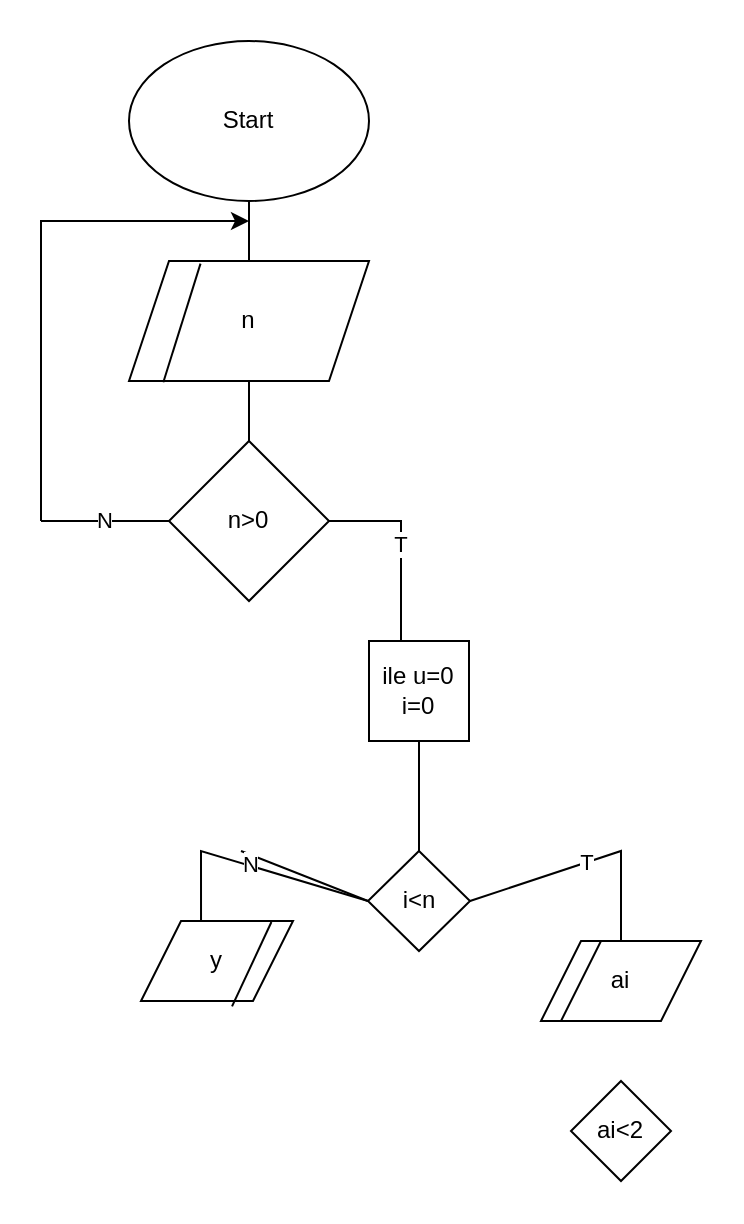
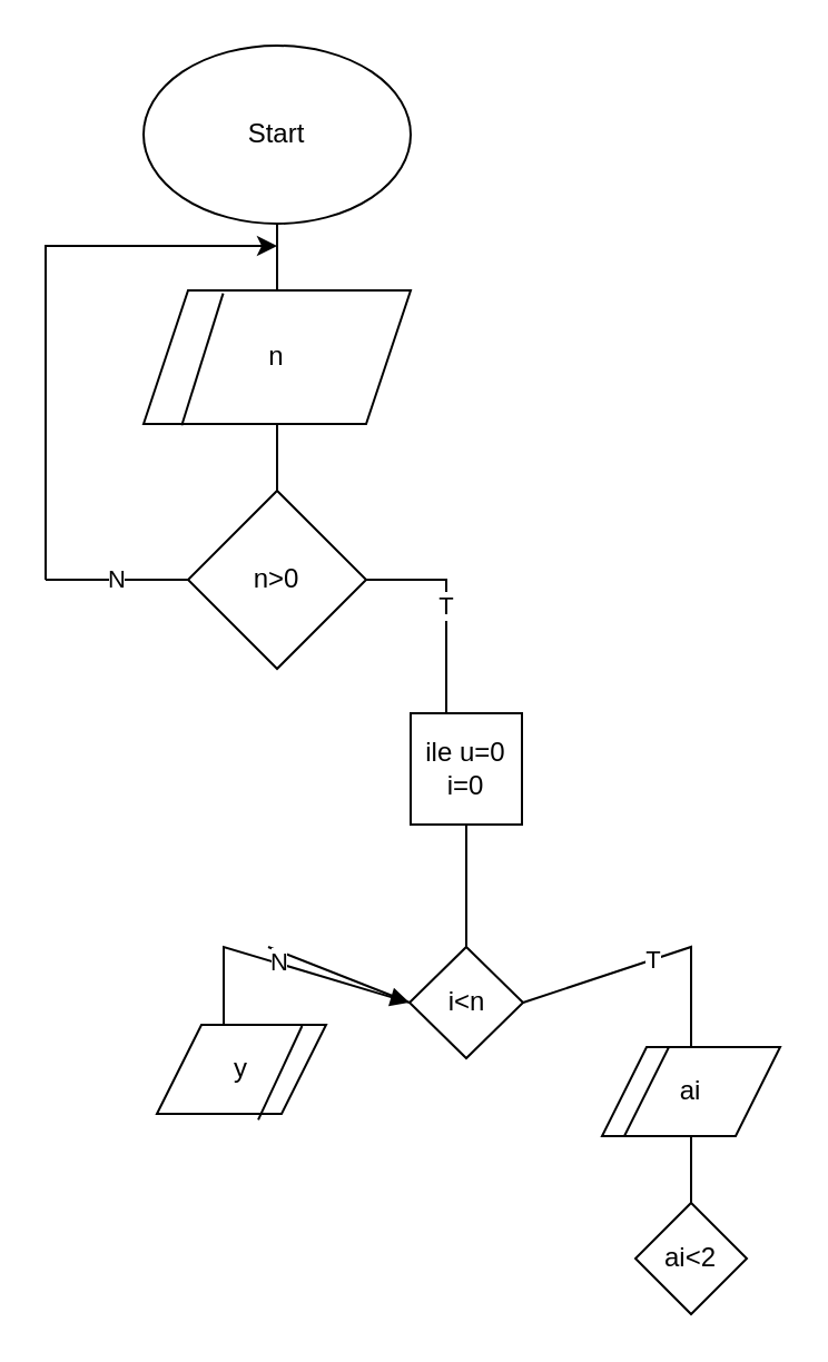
- <mxCell id="18" value="N" style="endArrow=none;html=1;rounded=0;entryX=0;entryY=0.5;entryDx=0;entryDy=0;exitX=0.395;exitY=0;exitDx=0;exitDy=0;exitPerimeter=0;" edge="1" parent="1" source="3" target="15"><mxGeometry width="50" height="50" relative="1" as="geometry"><mxPoint x="-70" y="430" as="sourcePoint" /><mxPoint x="90" y="430" as="targetPoint" /><Array as="points"><mxPoint x="100" y="425" /></Array></mxGeometry></mxCell>
+ <mxCell id="18" value="N" style="endArrow=block;html=1;rounded=0;entryX=0;entryY=0.5;entryDx=0;entryDy=0;exitX=0.395;exitY=0;exitDx=0;exitDy=0;exitPerimeter=0;" edge="1" parent="1" source="3" target="15"><mxGeometry width="50" height="50" relative="1" as="geometry"><mxPoint x="-70" y="430" as="sourcePoint" /><mxPoint x="90" y="430" as="targetPoint" /><Array as="points"><mxPoint x="100" y="425" /></Array></mxGeometry></mxCell>
+ <mxCell id="23" value="" style="endArrow=none;html=1;rounded=0;entryX=0.5;entryY=1;entryDx=0;entryDy=0;exitX=0.5;exitY=0;exitDx=0;exitDy=0;" edge="1" parent="1" source="22" target="20"><mxGeometry width="50" height="50" relative="1" as="geometry"><mxPoint x="340" y="540" as="sourcePoint" /><mxPoint x="360" y="490" as="targetPoint" /></mxGeometry></mxCell>
